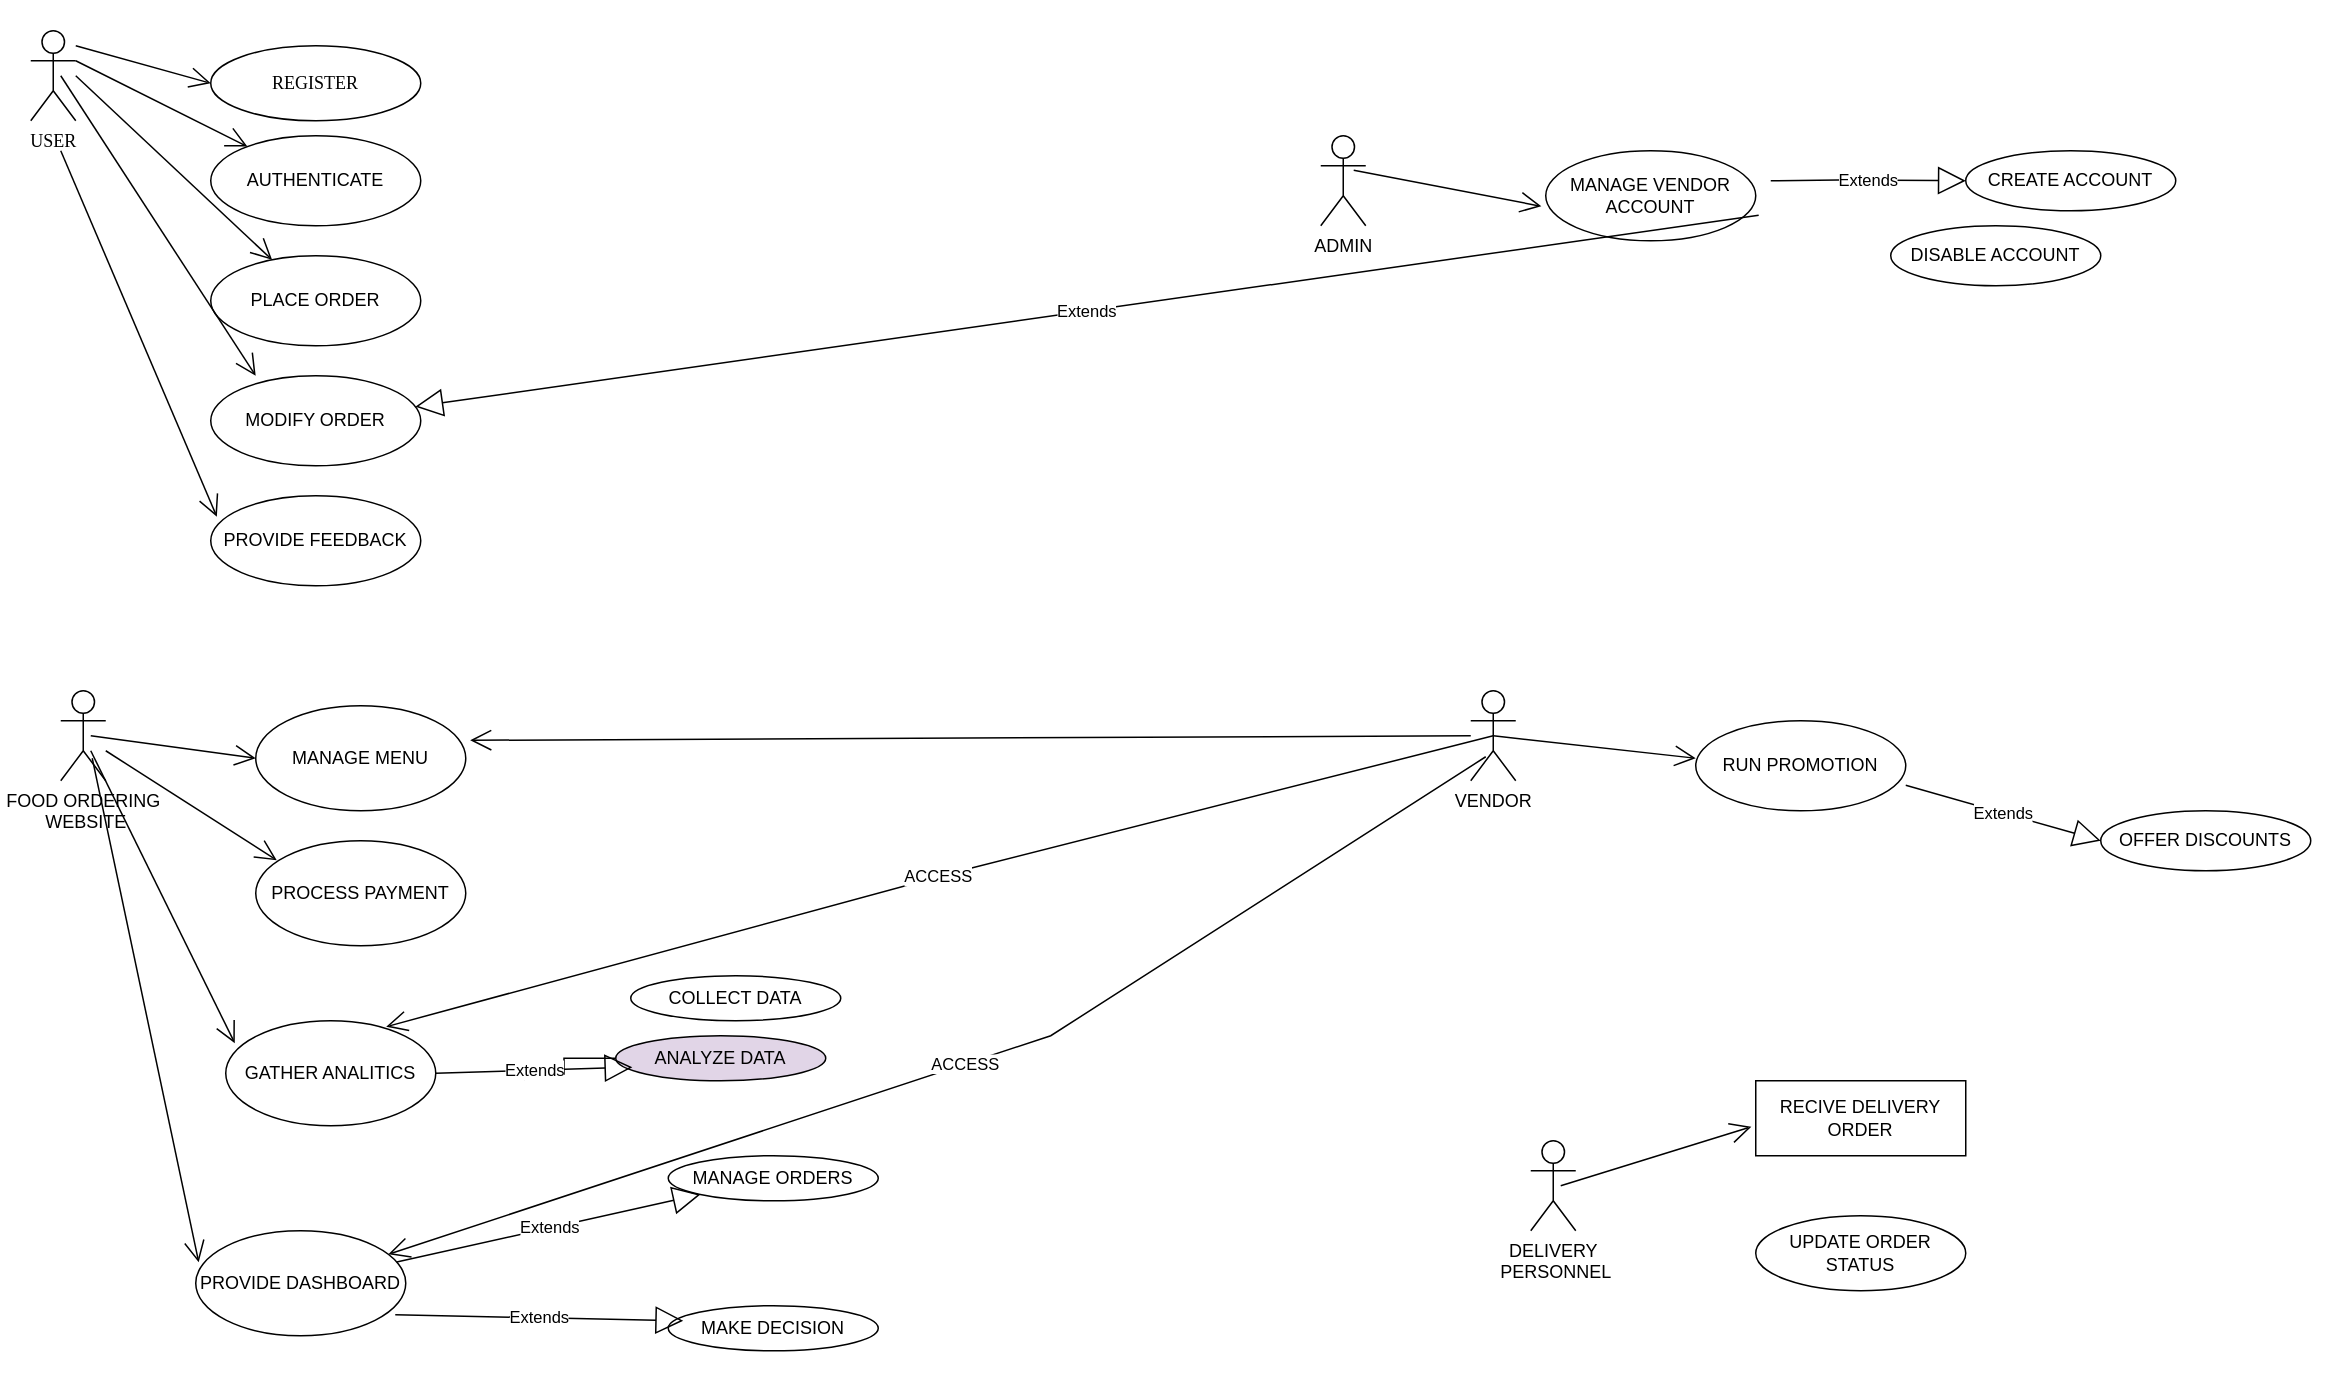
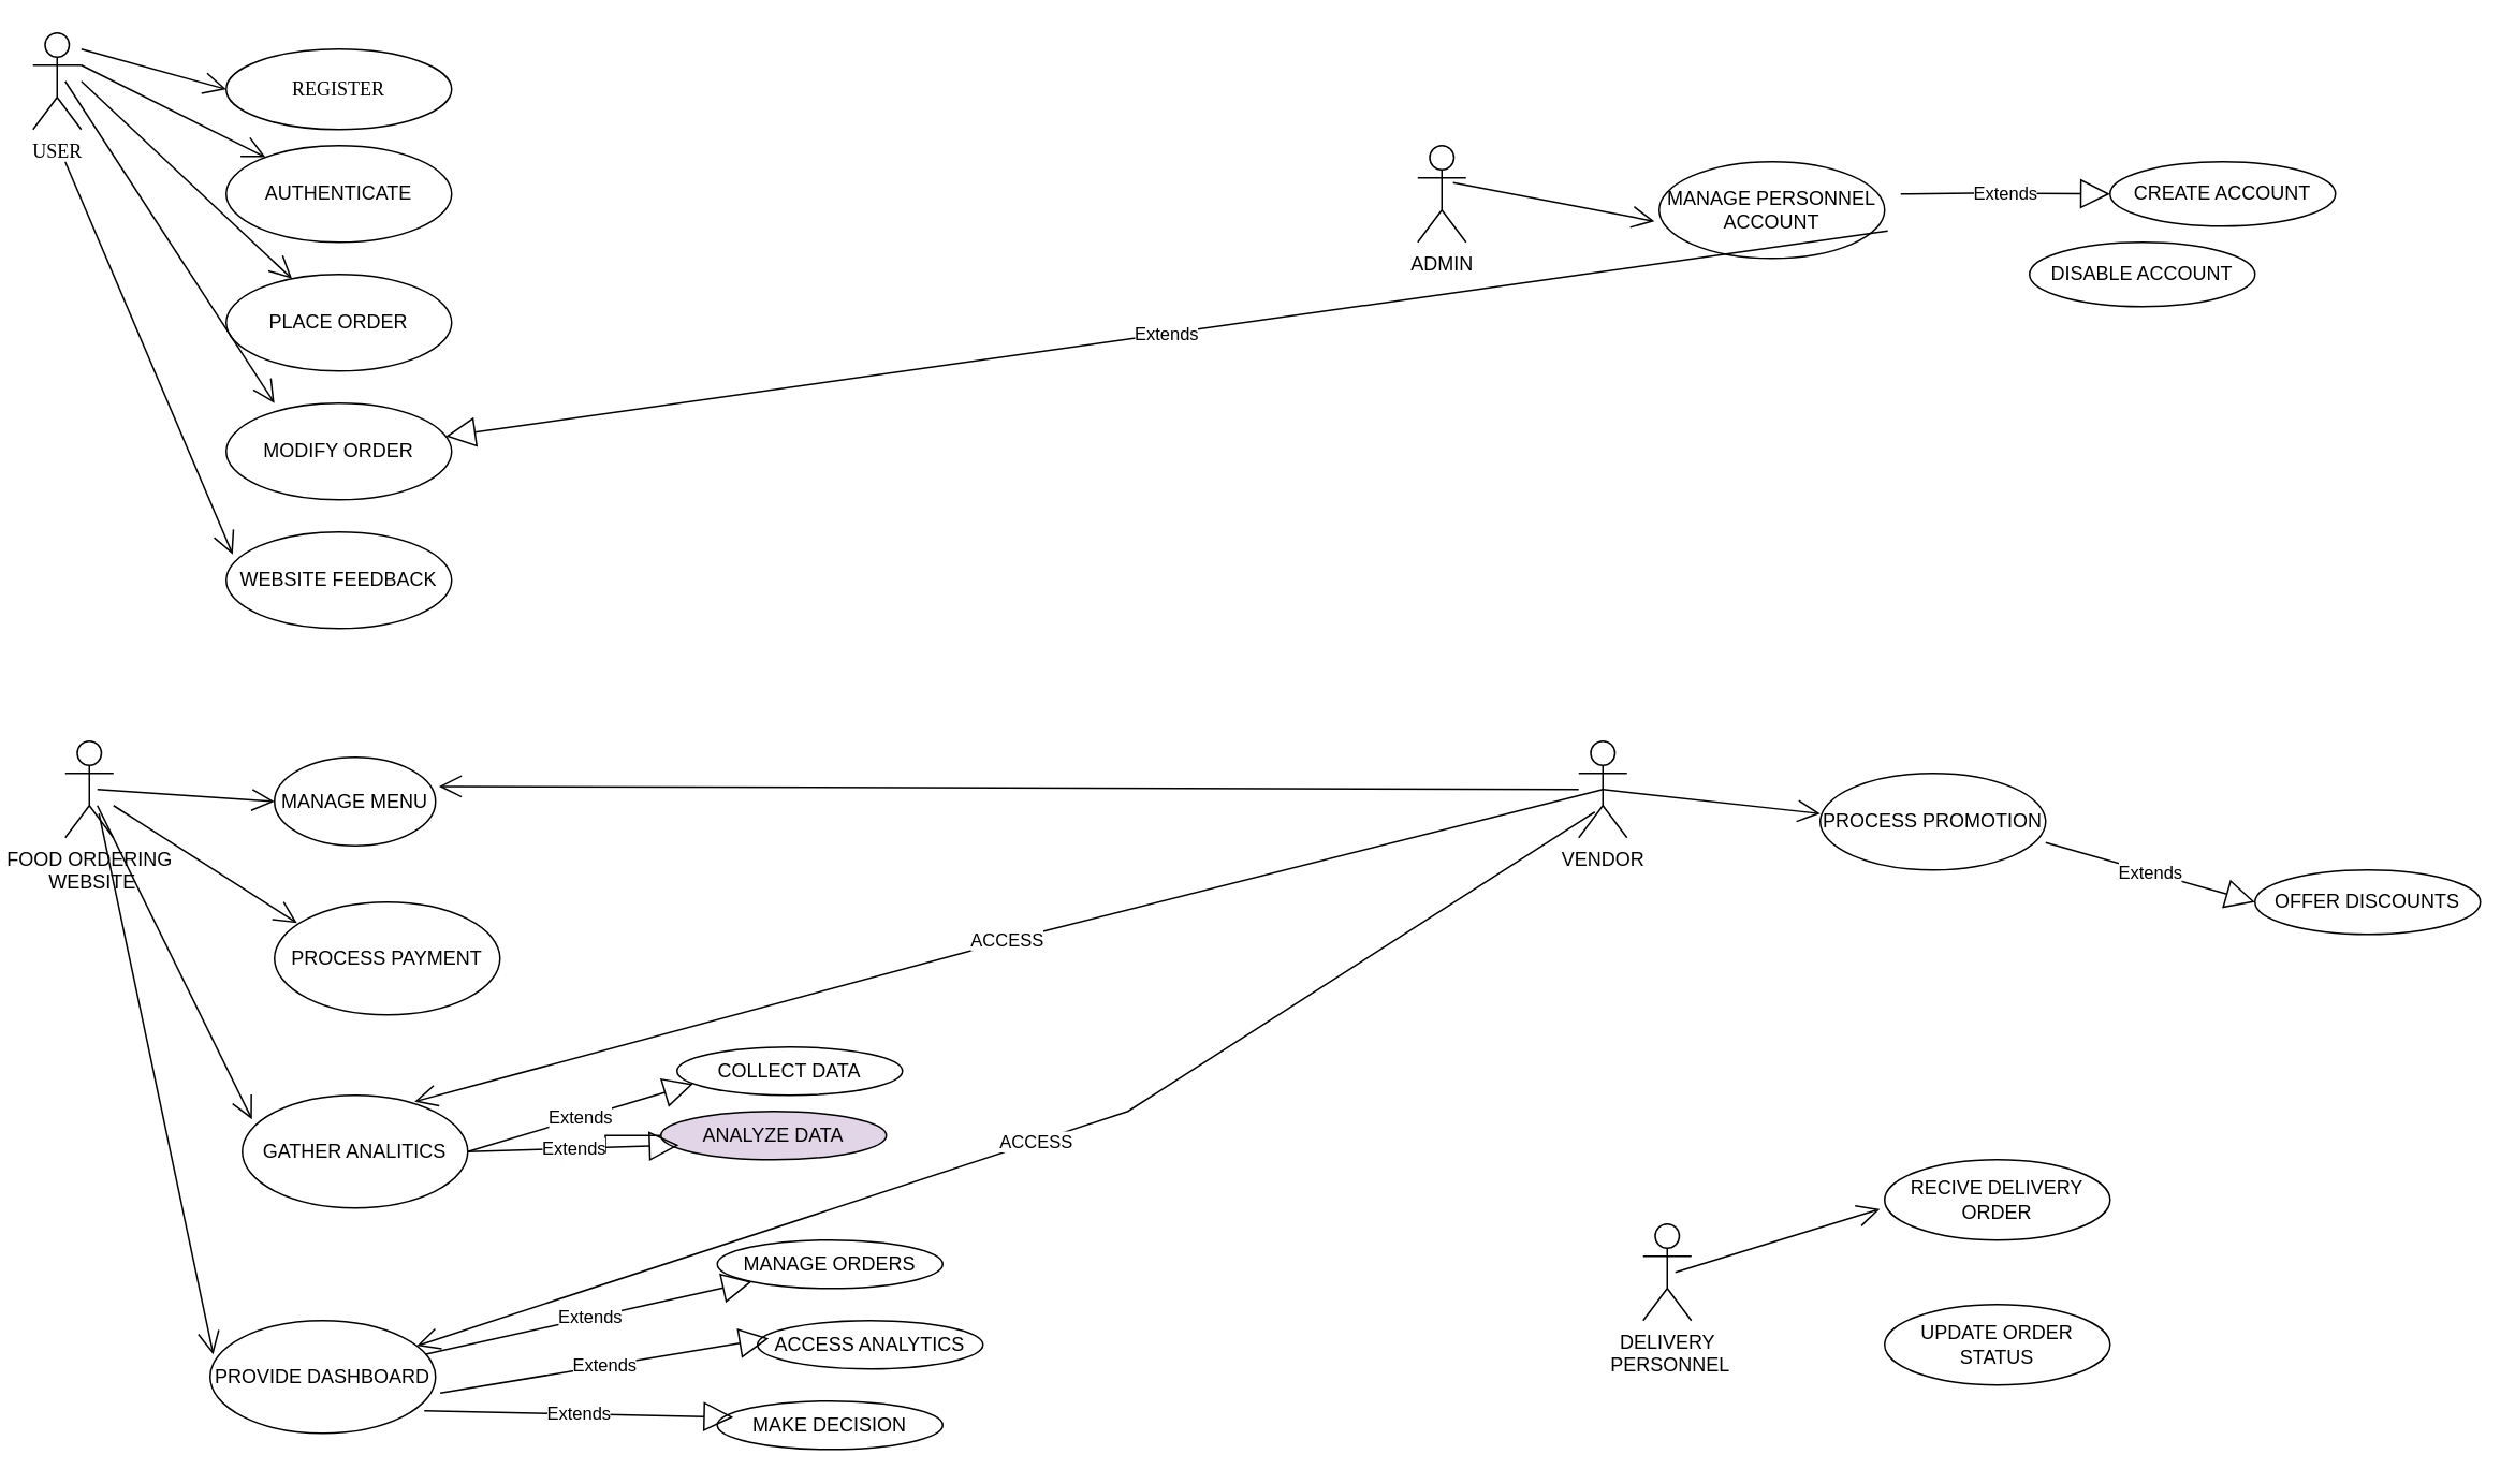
- <mxCell id="44" value="MANAGE VENDOR ACCOUNT" style="ellipse;whiteSpace=wrap;html=1;" vertex="1" parent="1"><mxGeometry x="1030" y="100" width="140" height="60" as="geometry" /></mxCell>
+ <mxCell id="44" value="MANAGE PERSONNEL ACCOUNT" style="ellipse;whiteSpace=wrap;html=1;" vertex="1" parent="1"><mxGeometry x="1030" y="100" width="140" height="60" as="geometry" /></mxCell>
- <mxCell id="4" value="PROVIDE FEEDBACK" style="ellipse;whiteSpace=wrap;html=1;" vertex="1" parent="1"><mxGeometry x="140" y="330" width="140" height="60" as="geometry" /></mxCell>
+ <mxCell id="4" value="WEBSITE FEEDBACK" style="ellipse;whiteSpace=wrap;html=1;" vertex="1" parent="1"><mxGeometry x="140" y="330" width="140" height="60" as="geometry" /></mxCell>
- <mxCell id="17" value="MANAGE MENU" style="ellipse;whiteSpace=wrap;html=1;" vertex="1" parent="1"><mxGeometry x="170" y="470" width="140" height="70" as="geometry" /></mxCell>
+ <mxCell id="17" value="MANAGE MENU" style="ellipse;whiteSpace=wrap;html=1;" vertex="1" parent="1"><mxGeometry x="170" y="470" width="100" height="55" as="geometry" /></mxCell>
- <mxCell id="38" value="RUN PROMOTION" style="ellipse;whiteSpace=wrap;html=1;" vertex="1" parent="1"><mxGeometry x="1130" y="480" width="140" height="60" as="geometry" /></mxCell>
+ <mxCell id="38" value="PROCESS PROMOTION" style="ellipse;whiteSpace=wrap;html=1;" vertex="1" parent="1"><mxGeometry x="1130" y="480" width="140" height="60" as="geometry" /></mxCell>
+ <mxCell id="29" value="Extends" style="endArrow=block;endSize=16;endFill=0;html=1;rounded=0;exitX=1;exitY=0.5;exitDx=0;exitDy=0;entryX=0.071;entryY=0.767;entryDx=0;entryDy=0;entryPerimeter=0;" edge="1" parent="1" source="15" target="24"><mxGeometry width="160" relative="1" as="geometry"><mxPoint x="340" y="720" as="sourcePoint" /><mxPoint x="500" y="720" as="targetPoint" /></mxGeometry></mxCell>
- <mxCell id="50" value="RECIVE DELIVERY ORDER" style="whiteSpace=wrap;html=1;rounded=0;" vertex="1" parent="1"><mxGeometry x="1170" y="720" width="140" height="50" as="geometry" /></mxCell>
+ <mxCell id="50" value="RECIVE DELIVERY ORDER" style="ellipse;whiteSpace=wrap;html=1;" vertex="1" parent="1"><mxGeometry x="1170" y="720" width="140" height="50" as="geometry" /></mxCell>
+ <mxCell id="19" value="ACCESS ANALYTICS" style="ellipse;whiteSpace=wrap;html=1;" vertex="1" parent="1"><mxGeometry x="470" y="820" width="140" height="30" as="geometry" /></mxCell>
+ <mxCell id="26" value="Extends" style="endArrow=block;endSize=16;endFill=0;html=1;rounded=0;exitX=1.021;exitY=0.643;exitDx=0;exitDy=0;exitPerimeter=0;entryX=0.05;entryY=0.367;entryDx=0;entryDy=0;entryPerimeter=0;" edge="1" parent="1" source="21" target="19"><mxGeometry width="160" relative="1" as="geometry"><mxPoint x="340" y="720" as="sourcePoint" /><mxPoint x="500" y="720" as="targetPoint" /></mxGeometry></mxCell>
